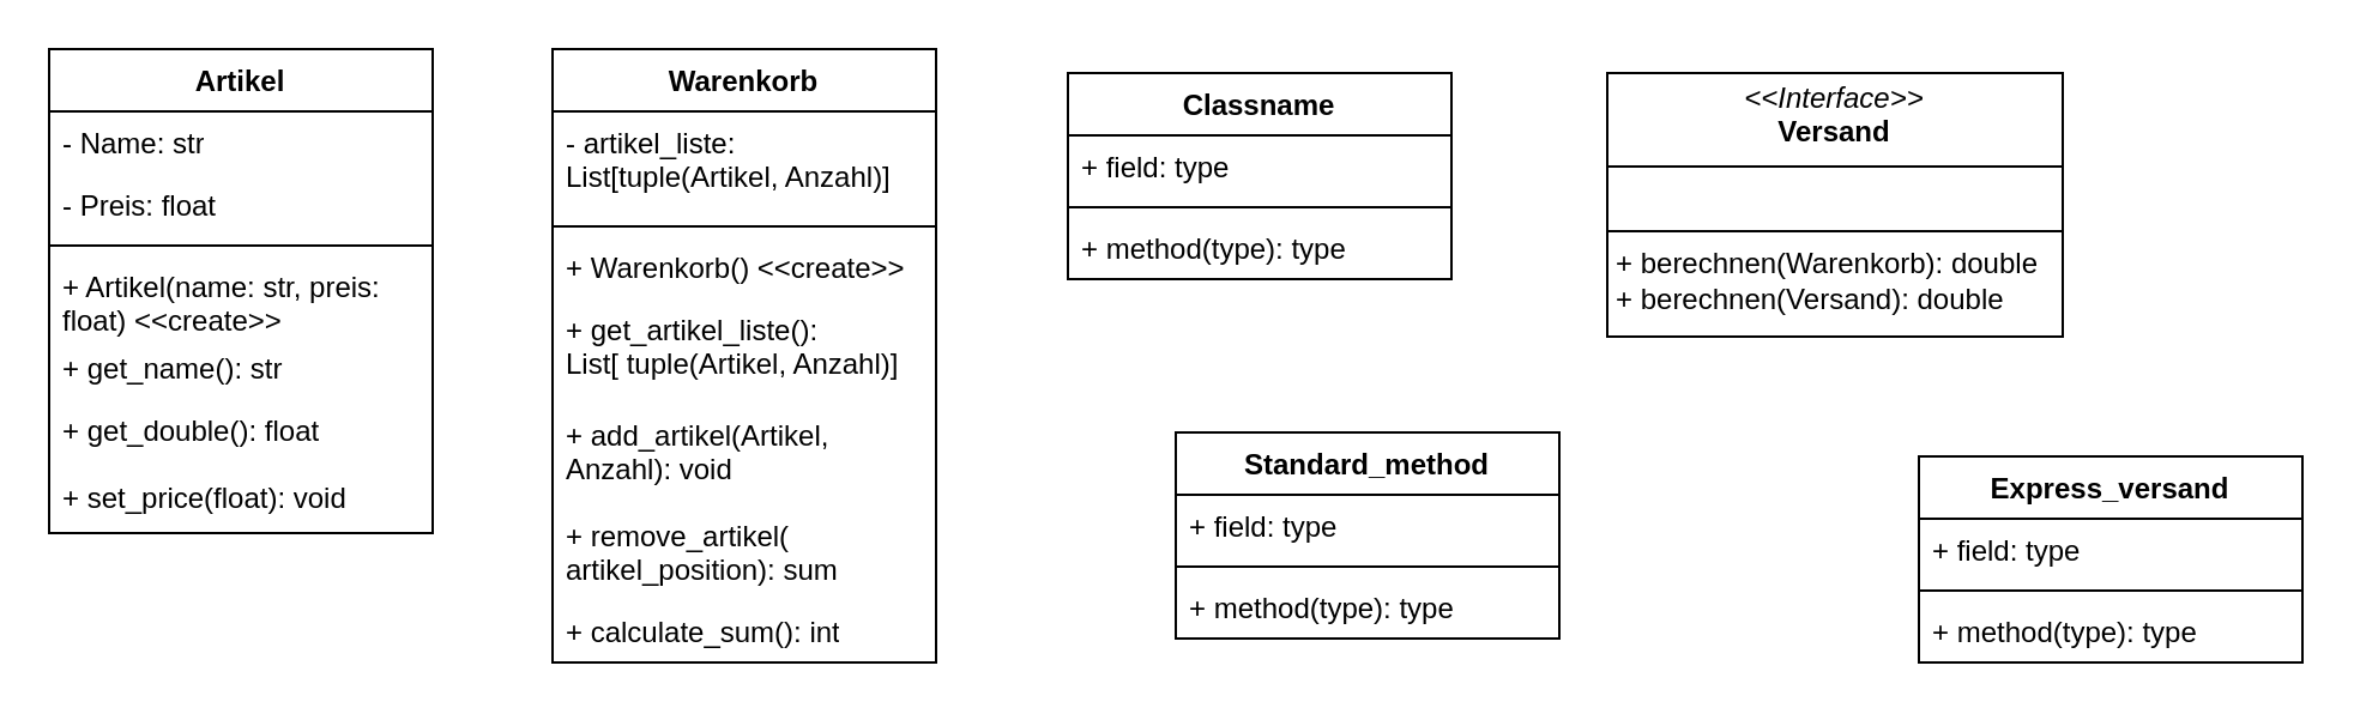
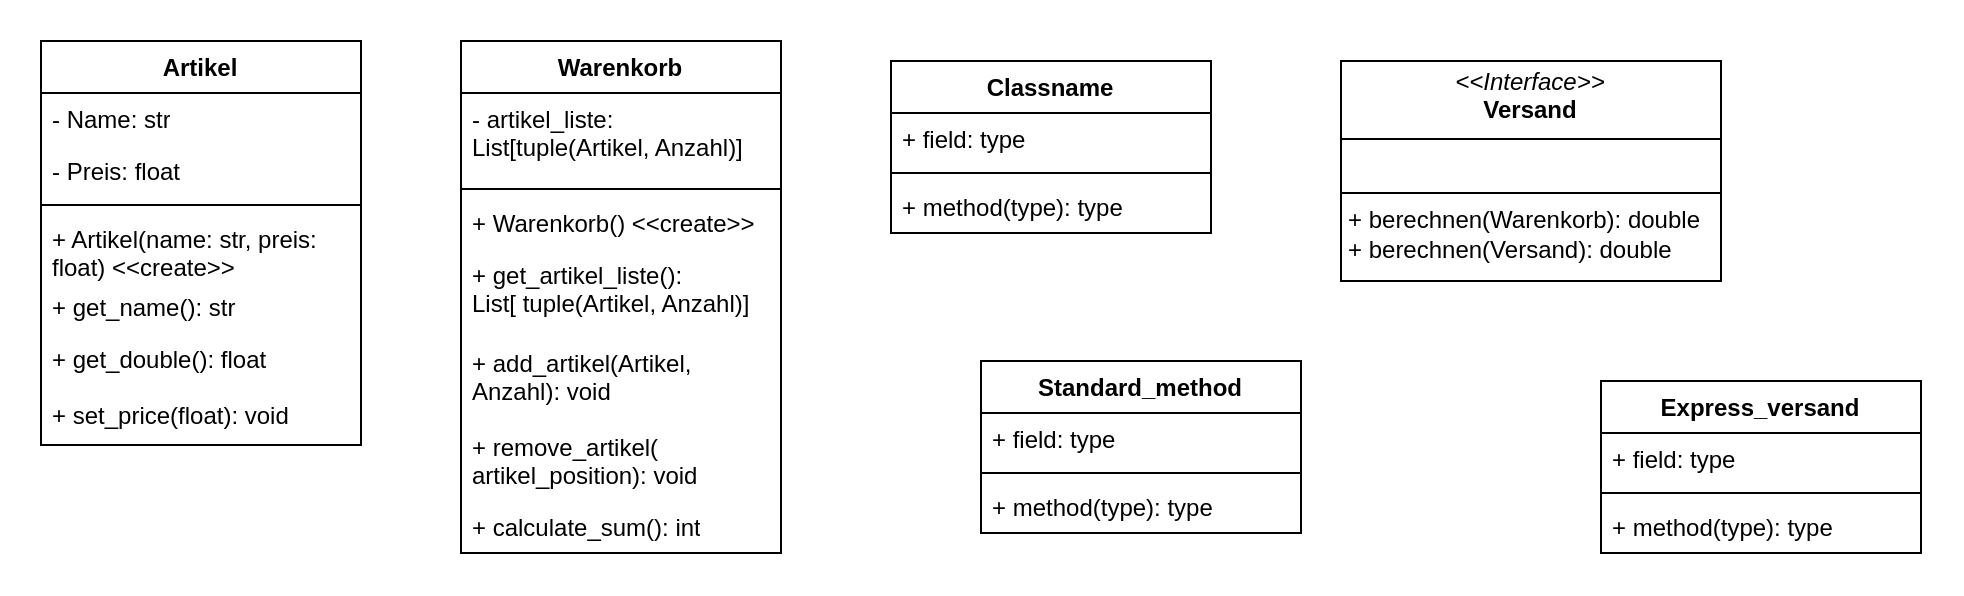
- <mxCell id="16" value="+ remove_artikel( artikel_position): sum" style="text;strokeColor=none;fillColor=none;align=left;verticalAlign=top;spacingLeft=4;spacingRight=4;overflow=hidden;rotatable=0;points=[[0,0.5],[1,0.5]];portConstraint=eastwest;whiteSpace=wrap;html=1;" vertex="1" parent="10"><mxGeometry y="190" width="160" height="40" as="geometry" /></mxCell>
+ <mxCell id="16" value="+ remove_artikel( artikel_position): void" style="text;strokeColor=none;fillColor=none;align=left;verticalAlign=top;spacingLeft=4;spacingRight=4;overflow=hidden;rotatable=0;points=[[0,0.5],[1,0.5]];portConstraint=eastwest;whiteSpace=wrap;html=1;" vertex="1" parent="10"><mxGeometry y="190" width="160" height="40" as="geometry" /></mxCell>
